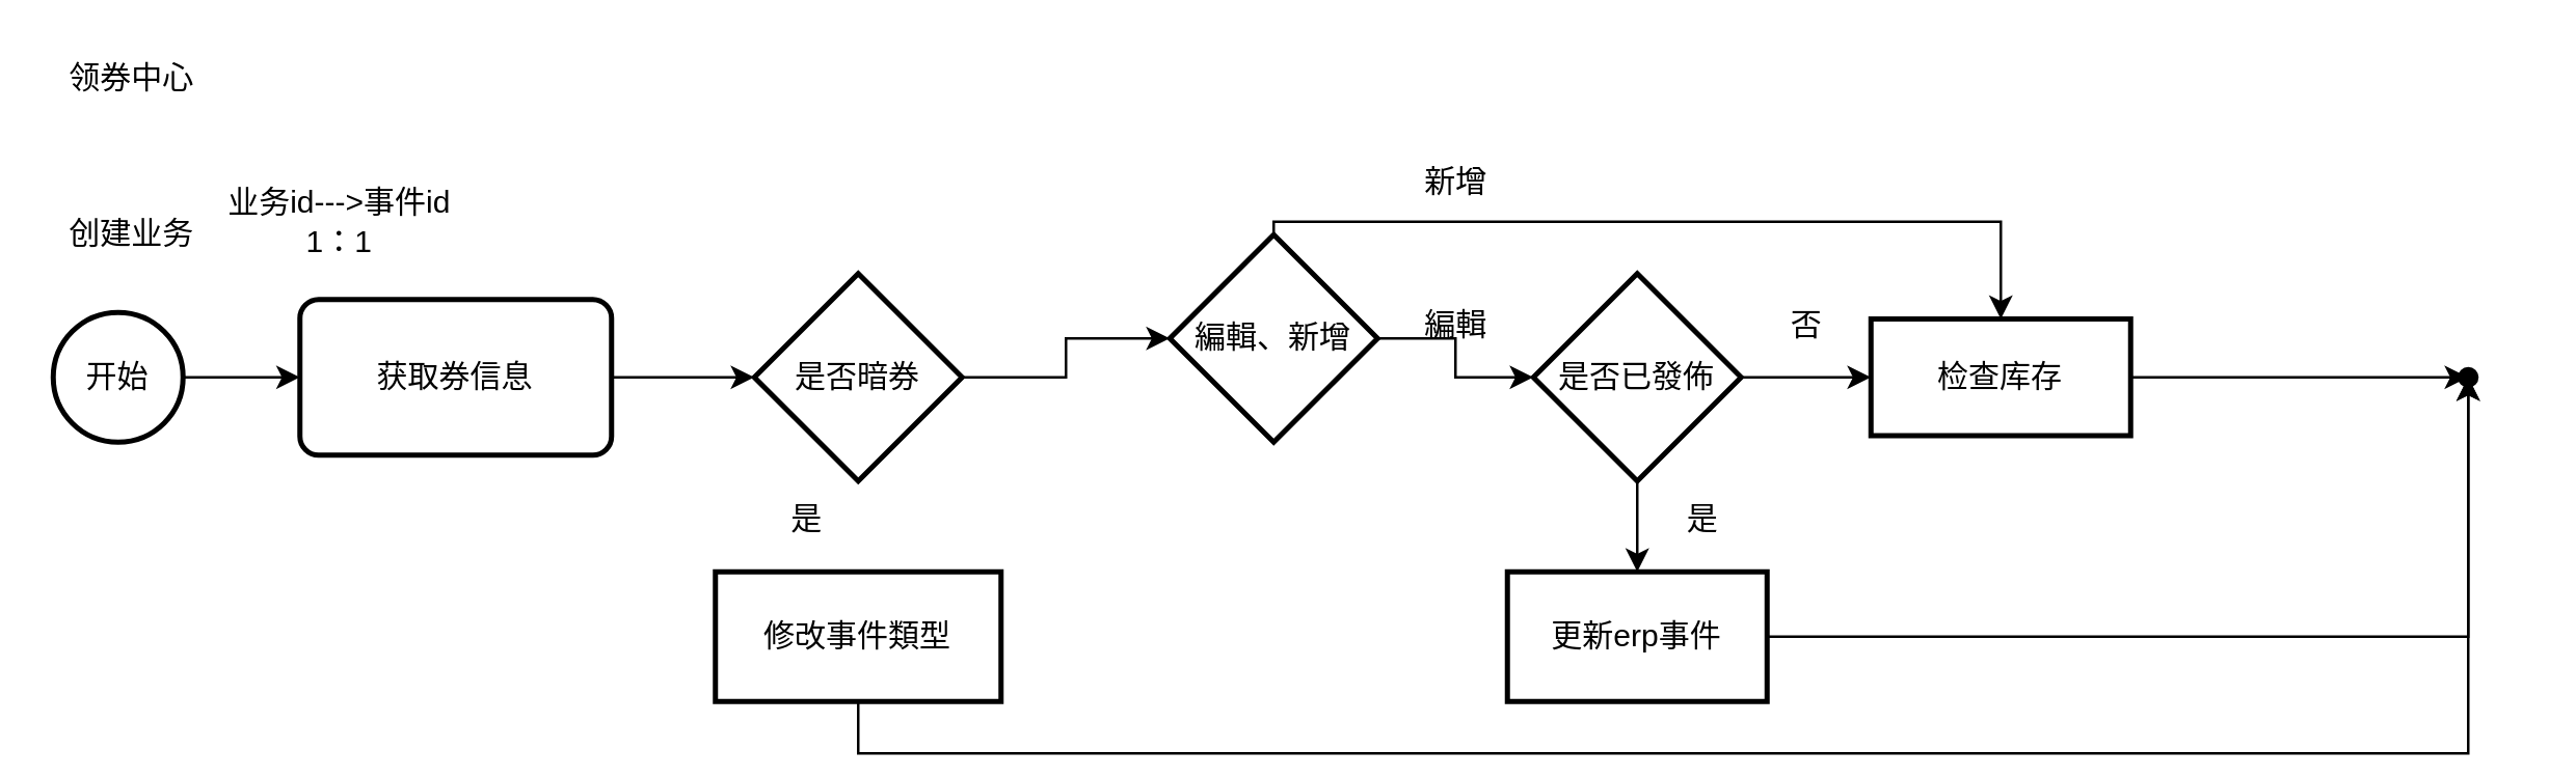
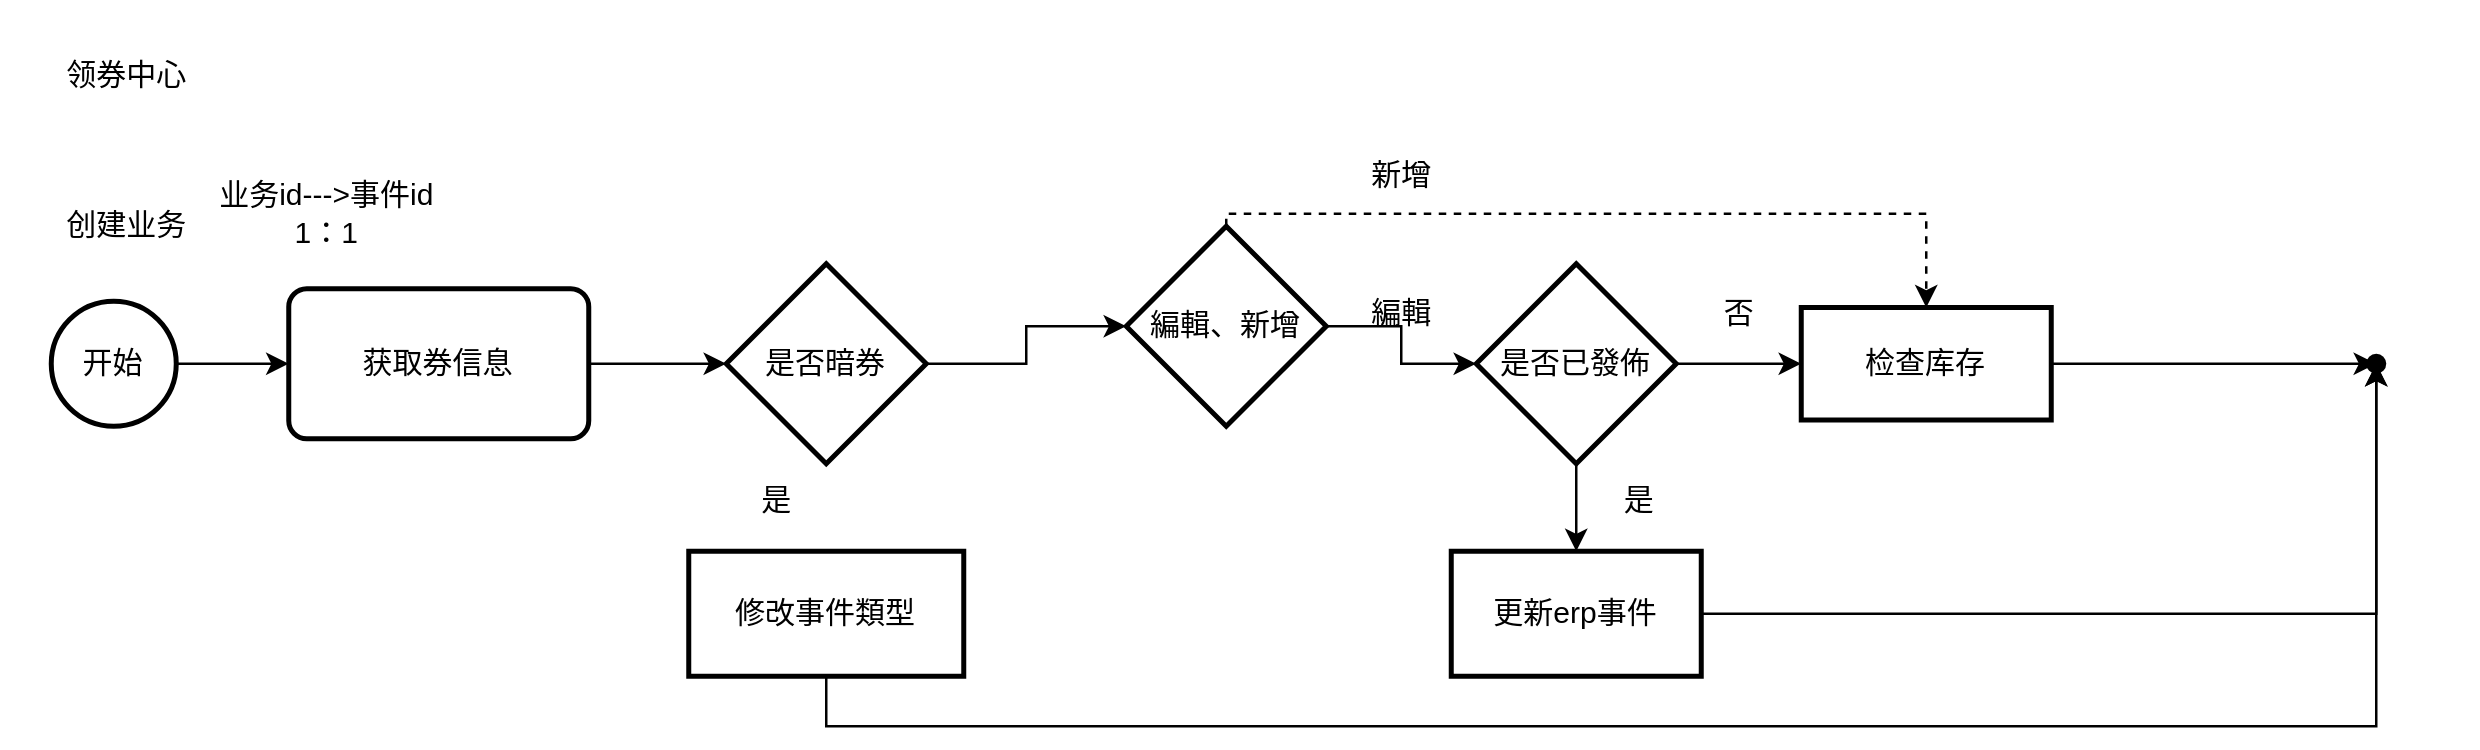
- <mxCell id="14" style="edgeStyle=orthogonalEdgeStyle;rounded=0;orthogonalLoop=1;jettySize=auto;html=1;entryX=0.5;entryY=0;entryDx=0;entryDy=0;" edge="1" parent="1" source="15" target="22"><mxGeometry relative="1" as="geometry"><Array as="points"><mxPoint x="490" y="85" /><mxPoint x="770" y="85" /></Array></mxGeometry></mxCell>
+ <mxCell id="14" style="edgeStyle=orthogonalEdgeStyle;rounded=0;orthogonalLoop=1;jettySize=auto;html=1;entryX=0.5;entryY=0;entryDx=0;entryDy=0;dashed=1;" edge="1" parent="1" source="15" target="22"><mxGeometry relative="1" as="geometry"><Array as="points"><mxPoint x="490" y="85" /><mxPoint x="770" y="85" /></Array></mxGeometry></mxCell>
